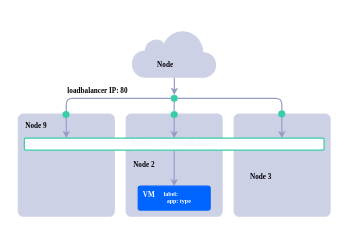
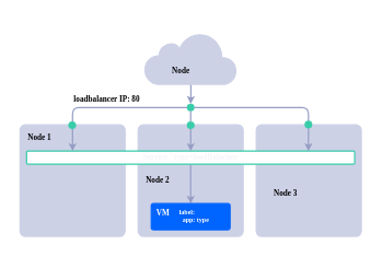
- <mxCell id="4" value="Node 9" style="text;html=1;strokeColor=none;fillColor=none;align=left;verticalAlign=middle;whiteSpace=wrap;rounded=0;fontColor=default;strokeWidth=2;fontFamily=JetBrains Mono;fontSource=https%3A%2F%2Ffonts.googleapis.com%2Fcss%3Ffamily%3DJetBrains%2BMono;fontSize=12;fontStyle=1;" parent="1" vertex="1"><mxGeometry x="40" y="199" width="60" height="20" as="geometry" /></mxCell>
+ <mxCell id="4" value="Node 1" style="text;html=1;strokeColor=none;fillColor=none;align=left;verticalAlign=middle;whiteSpace=wrap;rounded=0;fontColor=default;strokeWidth=2;fontFamily=JetBrains Mono;fontSource=https%3A%2F%2Ffonts.googleapis.com%2Fcss%3Ffamily%3DJetBrains%2BMono;fontSize=12;fontStyle=1;" parent="1" vertex="1"><mxGeometry x="40" y="199" width="60" height="20" as="geometry" /></mxCell>
